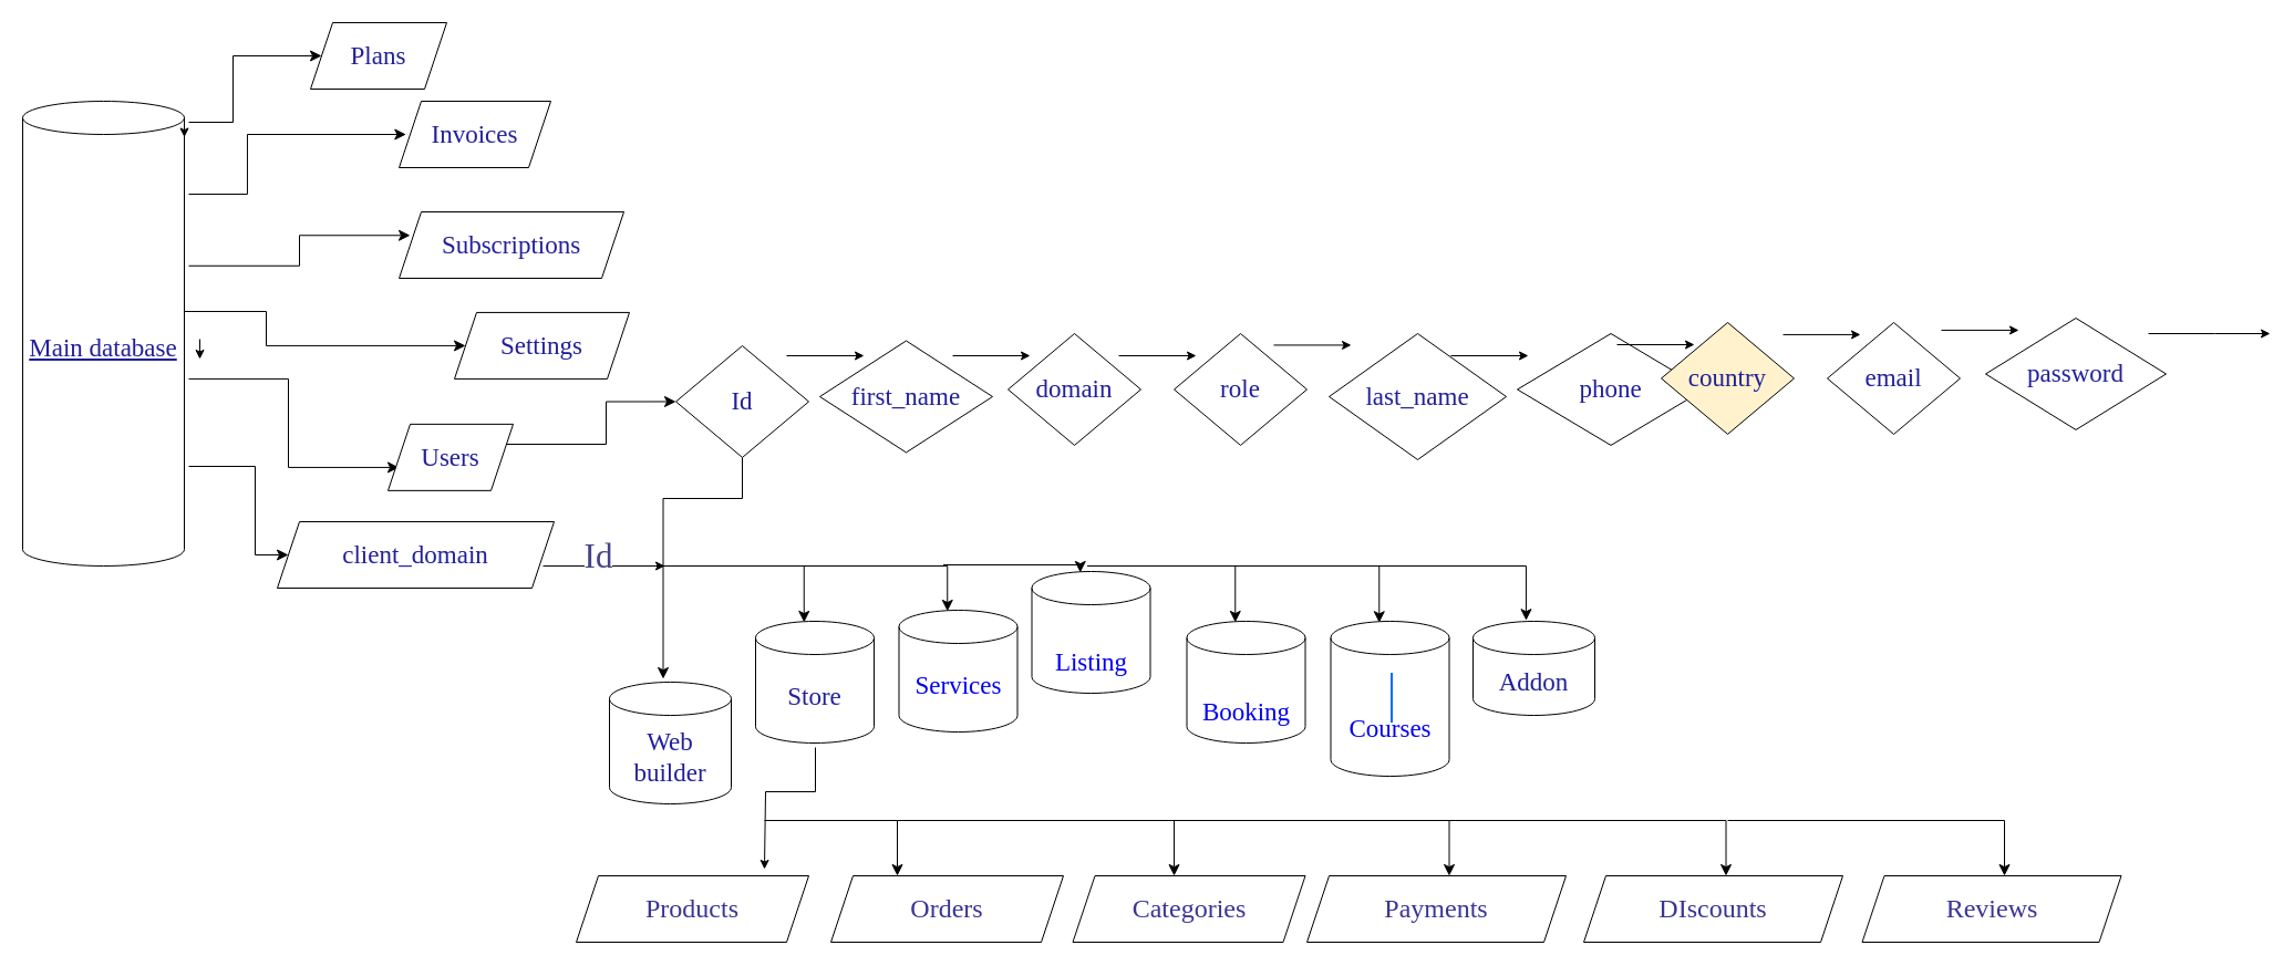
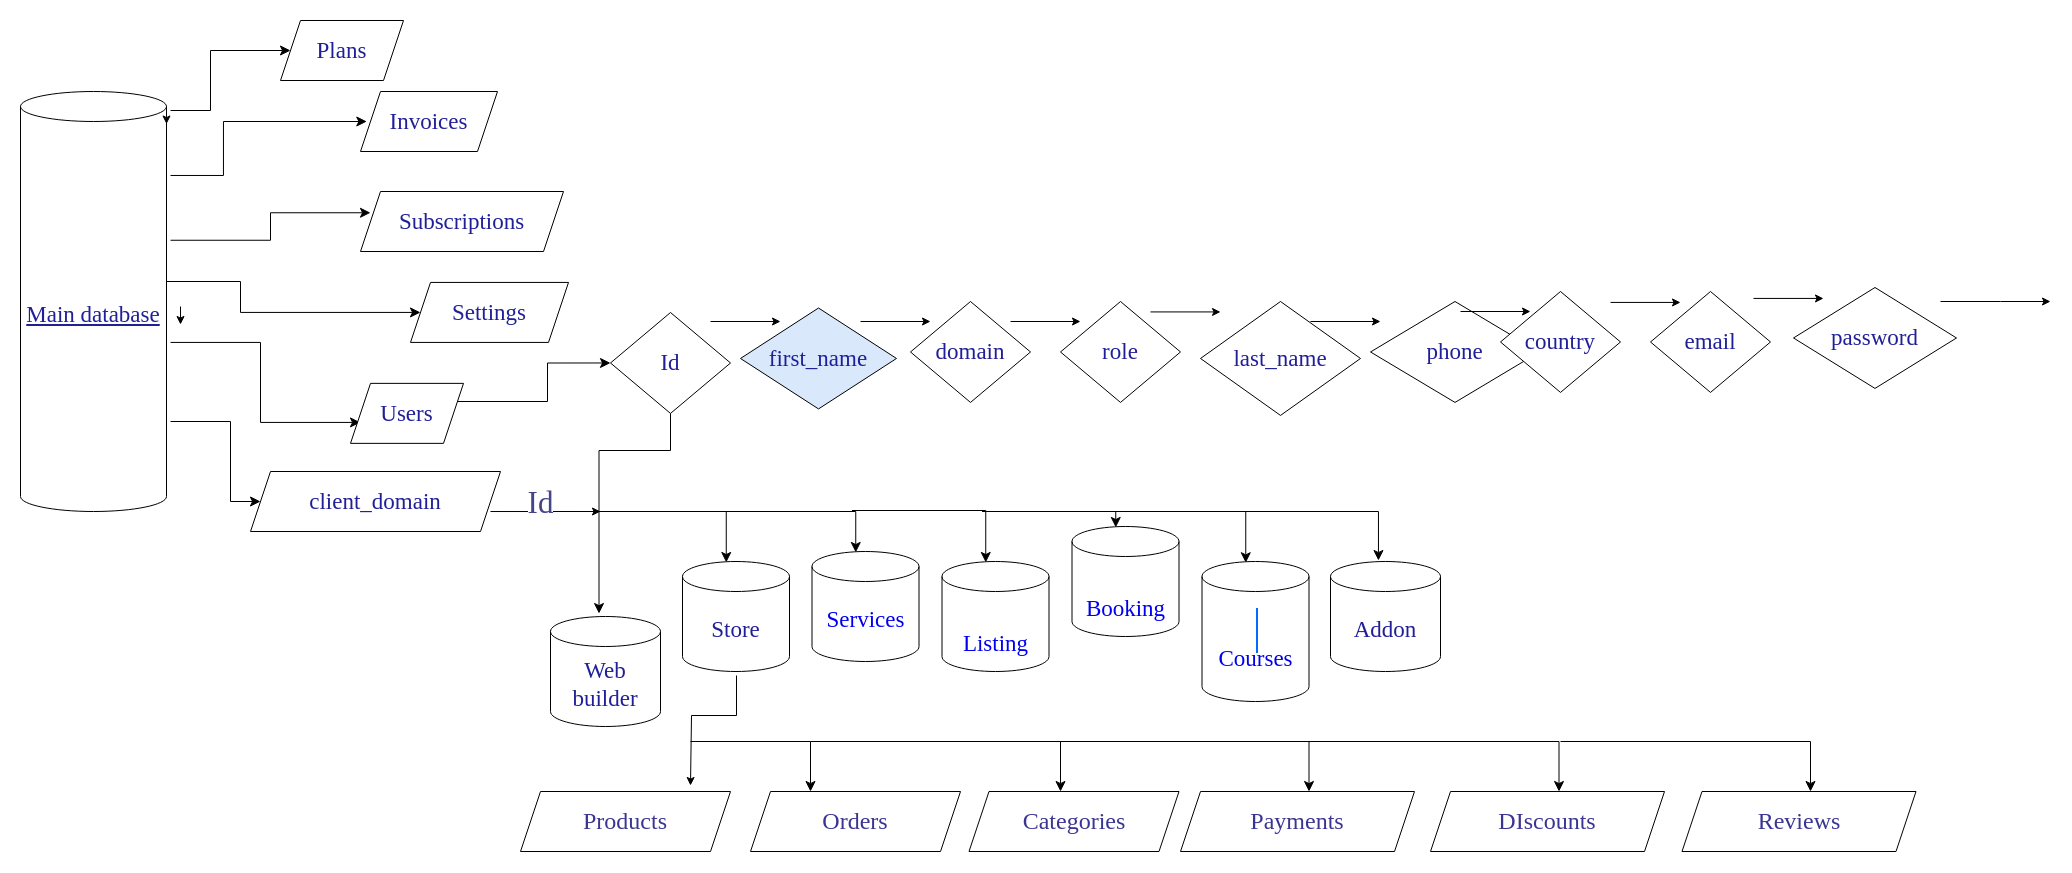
- <mxCell id="29" value="&lt;div style=&quot;font-size: 23px; line-height: 19px;&quot;&gt;country&lt;/div&gt;" style="rhombus;whiteSpace=wrap;html=1;fontFamily=Verdana;labelBackgroundColor=none;fontColor=#211f98;fontSize=23;fillColor=#fff2cc;" vertex="1" parent="1"><mxGeometry x="1500" y="291" width="120" height="100.93" as="geometry" /></mxCell>
+ <mxCell id="29" value="&lt;div style=&quot;font-size: 23px; line-height: 19px;&quot;&gt;country&lt;/div&gt;" style="rhombus;whiteSpace=wrap;html=1;fontFamily=Verdana;labelBackgroundColor=none;fontColor=#211f98;fontSize=23;" vertex="1" parent="1"><mxGeometry x="1500" y="291" width="120" height="100.93" as="geometry" /></mxCell>
- <mxCell id="18" value="&lt;div style=&quot;font-size: 23px; line-height: 19px;&quot;&gt;first_name&lt;/div&gt;" style="rhombus;whiteSpace=wrap;html=1;fontFamily=Verdana;labelBackgroundColor=none;fontColor=#211f98;fontSize=23;" vertex="1" parent="1"><mxGeometry x="740" y="307.5" width="156" height="100.93" as="geometry" /></mxCell>
+ <mxCell id="18" value="&lt;div style=&quot;font-size: 23px; line-height: 19px;&quot;&gt;first_name&lt;/div&gt;" style="rhombus;whiteSpace=wrap;html=1;fontFamily=Verdana;labelBackgroundColor=none;fontColor=#211f98;fontSize=23;fillColor=#dae8fc;" vertex="1" parent="1"><mxGeometry x="740" y="307.5" width="156" height="100.93" as="geometry" /></mxCell>
- <mxCell id="42" value="&lt;a href=&quot;http://localhost:5174/#/listing&quot; class=&quot;ml-[0.2rem] py-[0.6rem] w-full hover:bg-[#f9f9fa] hover:text-black text-md font-montserrat&quot; style=&quot;box-sizing: border-box; border-width: 0px; border-style: solid; border-color: rgb(229, 231, 235); --tw-border-spacing-x: 0; --tw-border-spacing-y: 0; --tw-translate-x: 0; --tw-translate-y: 0; --tw-rotate: 0; --tw-skew-x: 0; --tw-skew-y: 0; --tw-scale-x: 1; --tw-scale-y: 1; --tw-pan-x: ; --tw-pan-y: ; --tw-pinch-zoom: ; --tw-scroll-snap-strictness: proximity; --tw-gradient-from-position: ; --tw-gradient-via-position: ; --tw-gradient-to-position: ; --tw-ordinal: ; --tw-slashed-zero: ; --tw-numeric-figure: ; --tw-numeric-spacing: ; --tw-numeric-fraction: ; --tw-ring-inset: ; --tw-ring-offset-width: 0px; --tw-ring-offset-color: #fff; --tw-ring-color: rgb(59 130 246 / 0.5); --tw-ring-offset-shadow: 0 0 #0000; --tw-ring-shadow: 0 0 #0000; --tw-shadow: 0 0 #0000; --tw-shadow-colored: 0 0 #0000; --tw-blur: ; --tw-brightness: ; --tw-contrast: ; --tw-grayscale: ; --tw-hue-rotate: ; --tw-invert: ; --tw-saturate: ; --tw-sepia: ; --tw-drop-shadow: ; --tw-backdrop-blur: ; --tw-backdrop-brightness: ; --tw-backdrop-contrast: ; --tw-backdrop-grayscale: ; --tw-backdrop-hue-rotate: ; --tw-backdrop-invert: ; --tw-backdrop-opacity: ; --tw-backdrop-saturate: ; --tw-backdrop-sepia: ; text-decoration: inherit; margin-left: 0.2rem; width: 270.406px; padding-top: 0.6rem; padding-bottom: 0.6rem; font-size: 23px; text-align: left;&quot;&gt;&lt;div class=&quot;px-[3rem] flex gap-2&quot; style=&quot;box-sizing: border-box; border-width: 0px; border-style: solid; border-color: rgb(229, 231, 235); --tw-border-spacing-x: 0; --tw-border-spacing-y: 0; --tw-translate-x: 0; --tw-translate-y: 0; --tw-rotate: 0; --tw-skew-x: 0; --tw-skew-y: 0; --tw-scale-x: 1; --tw-scale-y: 1; --tw-pan-x: ; --tw-pan-y: ; --tw-pinch-zoom: ; --tw-scroll-snap-strictness: proximity; --tw-gradient-from-position: ; --tw-gradient-via-position: ; --tw-gradient-to-position: ; --tw-ordinal: ; --tw-slashed-zero: ; --tw-numeric-figure: ; --tw-numeric-spacing: ; --tw-numeric-fraction: ; --tw-ring-inset: ; --tw-ring-offset-width: 0px; --tw-ring-offset-color: #fff; --tw-ring-color: rgb(59 130 246 / 0.5); --tw-ring-offset-shadow: 0 0 #0000; --tw-ring-shadow: 0 0 #0000; --tw-shadow: 0 0 #0000; --tw-shadow-colored: 0 0 #0000; --tw-blur: ; --tw-brightness: ; --tw-contrast: ; --tw-grayscale: ; --tw-hue-rotate: ; --tw-invert: ; --tw-saturate: ; --tw-sepia: ; --tw-drop-shadow: ; --tw-backdrop-blur: ; --tw-backdrop-brightness: ; --tw-backdrop-contrast: ; --tw-backdrop-grayscale: ; --tw-backdrop-hue-rotate: ; --tw-backdrop-invert: ; --tw-backdrop-opacity: ; --tw-backdrop-saturate: ; --tw-backdrop-sepia: ; display: flex; gap: 0.5rem; padding-left: 3rem; padding-right: 3rem; font-size: 23px;&quot;&gt;Listing&lt;/div&gt;&lt;/a&gt;" style="shape=cylinder3;whiteSpace=wrap;html=1;boundedLbl=1;backgroundOutline=1;size=15;fontFamily=Verdana;labelBackgroundColor=none;fontColor=#211f98;fontSize=23;" vertex="1" parent="1"><mxGeometry x="931.5" y="516" width="107" height="110" as="geometry" /></mxCell>
+ <mxCell id="42" value="&lt;a href=&quot;http://localhost:5174/#/listing&quot; class=&quot;ml-[0.2rem] py-[0.6rem] w-full hover:bg-[#f9f9fa] hover:text-black text-md font-montserrat&quot; style=&quot;box-sizing: border-box; border-width: 0px; border-style: solid; border-color: rgb(229, 231, 235); --tw-border-spacing-x: 0; --tw-border-spacing-y: 0; --tw-translate-x: 0; --tw-translate-y: 0; --tw-rotate: 0; --tw-skew-x: 0; --tw-skew-y: 0; --tw-scale-x: 1; --tw-scale-y: 1; --tw-pan-x: ; --tw-pan-y: ; --tw-pinch-zoom: ; --tw-scroll-snap-strictness: proximity; --tw-gradient-from-position: ; --tw-gradient-via-position: ; --tw-gradient-to-position: ; --tw-ordinal: ; --tw-slashed-zero: ; --tw-numeric-figure: ; --tw-numeric-spacing: ; --tw-numeric-fraction: ; --tw-ring-inset: ; --tw-ring-offset-width: 0px; --tw-ring-offset-color: #fff; --tw-ring-color: rgb(59 130 246 / 0.5); --tw-ring-offset-shadow: 0 0 #0000; --tw-ring-shadow: 0 0 #0000; --tw-shadow: 0 0 #0000; --tw-shadow-colored: 0 0 #0000; --tw-blur: ; --tw-brightness: ; --tw-contrast: ; --tw-grayscale: ; --tw-hue-rotate: ; --tw-invert: ; --tw-saturate: ; --tw-sepia: ; --tw-drop-shadow: ; --tw-backdrop-blur: ; --tw-backdrop-brightness: ; --tw-backdrop-contrast: ; --tw-backdrop-grayscale: ; --tw-backdrop-hue-rotate: ; --tw-backdrop-invert: ; --tw-backdrop-opacity: ; --tw-backdrop-saturate: ; --tw-backdrop-sepia: ; text-decoration: inherit; margin-left: 0.2rem; width: 270.406px; padding-top: 0.6rem; padding-bottom: 0.6rem; font-size: 23px; text-align: left;&quot;&gt;&lt;div class=&quot;px-[3rem] flex gap-2&quot; style=&quot;box-sizing: border-box; border-width: 0px; border-style: solid; border-color: rgb(229, 231, 235); --tw-border-spacing-x: 0; --tw-border-spacing-y: 0; --tw-translate-x: 0; --tw-translate-y: 0; --tw-rotate: 0; --tw-skew-x: 0; --tw-skew-y: 0; --tw-scale-x: 1; --tw-scale-y: 1; --tw-pan-x: ; --tw-pan-y: ; --tw-pinch-zoom: ; --tw-scroll-snap-strictness: proximity; --tw-gradient-from-position: ; --tw-gradient-via-position: ; --tw-gradient-to-position: ; --tw-ordinal: ; --tw-slashed-zero: ; --tw-numeric-figure: ; --tw-numeric-spacing: ; --tw-numeric-fraction: ; --tw-ring-inset: ; --tw-ring-offset-width: 0px; --tw-ring-offset-color: #fff; --tw-ring-color: rgb(59 130 246 / 0.5); --tw-ring-offset-shadow: 0 0 #0000; --tw-ring-shadow: 0 0 #0000; --tw-shadow: 0 0 #0000; --tw-shadow-colored: 0 0 #0000; --tw-blur: ; --tw-brightness: ; --tw-contrast: ; --tw-grayscale: ; --tw-hue-rotate: ; --tw-invert: ; --tw-saturate: ; --tw-sepia: ; --tw-drop-shadow: ; --tw-backdrop-blur: ; --tw-backdrop-brightness: ; --tw-backdrop-contrast: ; --tw-backdrop-grayscale: ; --tw-backdrop-hue-rotate: ; --tw-backdrop-invert: ; --tw-backdrop-opacity: ; --tw-backdrop-saturate: ; --tw-backdrop-sepia: ; display: flex; gap: 0.5rem; padding-left: 3rem; padding-right: 3rem; font-size: 23px;&quot;&gt;Listing&lt;/div&gt;&lt;/a&gt;" style="shape=cylinder3;whiteSpace=wrap;html=1;boundedLbl=1;backgroundOutline=1;size=15;fontFamily=Verdana;labelBackgroundColor=none;fontColor=#211f98;fontSize=23;" vertex="1" parent="1"><mxGeometry x="941.5" y="561" width="107" height="110" as="geometry" /></mxCell>
- <mxCell id="48" value="Addon" style="shape=cylinder3;whiteSpace=wrap;html=1;boundedLbl=1;backgroundOutline=1;size=15;fontFamily=Verdana;labelBackgroundColor=none;fontColor=#211f98;fontSize=23;" vertex="1" parent="1"><mxGeometry x="1330" y="561" width="110" height="85" as="geometry" /></mxCell>
+ <mxCell id="48" value="Addon" style="shape=cylinder3;whiteSpace=wrap;html=1;boundedLbl=1;backgroundOutline=1;size=15;fontFamily=Verdana;labelBackgroundColor=none;fontColor=#211f98;fontSize=23;" vertex="1" parent="1"><mxGeometry x="1330" y="561" width="110" height="110" as="geometry" /></mxCell>
- <mxCell id="44" value="&lt;a href=&quot;http://localhost:5174/#/booking&quot; class=&quot;ml-[0.2rem] py-[0.6rem] w-full hover:bg-[#f9f9fa] hover:text-black text-md font-montserrat&quot; style=&quot;box-sizing: border-box; border-width: 0px; border-style: solid; border-color: rgb(229, 231, 235); --tw-border-spacing-x: 0; --tw-border-spacing-y: 0; --tw-translate-x: 0; --tw-translate-y: 0; --tw-rotate: 0; --tw-skew-x: 0; --tw-skew-y: 0; --tw-scale-x: 1; --tw-scale-y: 1; --tw-pan-x: ; --tw-pan-y: ; --tw-pinch-zoom: ; --tw-scroll-snap-strictness: proximity; --tw-gradient-from-position: ; --tw-gradient-via-position: ; --tw-gradient-to-position: ; --tw-ordinal: ; --tw-slashed-zero: ; --tw-numeric-figure: ; --tw-numeric-spacing: ; --tw-numeric-fraction: ; --tw-ring-inset: ; --tw-ring-offset-width: 0px; --tw-ring-offset-color: #fff; --tw-ring-color: rgb(59 130 246 / 0.5); --tw-ring-offset-shadow: 0 0 #0000; --tw-ring-shadow: 0 0 #0000; --tw-shadow: 0 0 #0000; --tw-shadow-colored: 0 0 #0000; --tw-blur: ; --tw-brightness: ; --tw-contrast: ; --tw-grayscale: ; --tw-hue-rotate: ; --tw-invert: ; --tw-saturate: ; --tw-sepia: ; --tw-drop-shadow: ; --tw-backdrop-blur: ; --tw-backdrop-brightness: ; --tw-backdrop-contrast: ; --tw-backdrop-grayscale: ; --tw-backdrop-hue-rotate: ; --tw-backdrop-invert: ; --tw-backdrop-opacity: ; --tw-backdrop-saturate: ; --tw-backdrop-sepia: ; text-decoration: inherit; margin-left: 0.2rem; width: 270.406px; padding-top: 0.6rem; padding-bottom: 0.6rem; font-size: 23px; text-align: left;&quot;&gt;&lt;div class=&quot;px-[3rem] flex gap-2&quot; style=&quot;box-sizing: border-box; border-width: 0px; border-style: solid; border-color: rgb(229, 231, 235); --tw-border-spacing-x: 0; --tw-border-spacing-y: 0; --tw-translate-x: 0; --tw-translate-y: 0; --tw-rotate: 0; --tw-skew-x: 0; --tw-skew-y: 0; --tw-scale-x: 1; --tw-scale-y: 1; --tw-pan-x: ; --tw-pan-y: ; --tw-pinch-zoom: ; --tw-scroll-snap-strictness: proximity; --tw-gradient-from-position: ; --tw-gradient-via-position: ; --tw-gradient-to-position: ; --tw-ordinal: ; --tw-slashed-zero: ; --tw-numeric-figure: ; --tw-numeric-spacing: ; --tw-numeric-fraction: ; --tw-ring-inset: ; --tw-ring-offset-width: 0px; --tw-ring-offset-color: #fff; --tw-ring-color: rgb(59 130 246 / 0.5); --tw-ring-offset-shadow: 0 0 #0000; --tw-ring-shadow: 0 0 #0000; --tw-shadow: 0 0 #0000; --tw-shadow-colored: 0 0 #0000; --tw-blur: ; --tw-brightness: ; --tw-contrast: ; --tw-grayscale: ; --tw-hue-rotate: ; --tw-invert: ; --tw-saturate: ; --tw-sepia: ; --tw-drop-shadow: ; --tw-backdrop-blur: ; --tw-backdrop-brightness: ; --tw-backdrop-contrast: ; --tw-backdrop-grayscale: ; --tw-backdrop-hue-rotate: ; --tw-backdrop-invert: ; --tw-backdrop-opacity: ; --tw-backdrop-saturate: ; --tw-backdrop-sepia: ; display: flex; gap: 0.5rem; padding-left: 3rem; padding-right: 3rem; font-size: 23px;&quot;&gt;Booking&lt;/div&gt;&lt;/a&gt;" style="shape=cylinder3;whiteSpace=wrap;html=1;boundedLbl=1;backgroundOutline=1;size=15;fontFamily=Verdana;labelBackgroundColor=none;fontColor=#211f98;fontSize=23;" vertex="1" parent="1"><mxGeometry x="1071.5" y="561" width="107" height="110" as="geometry" /></mxCell>
+ <mxCell id="44" value="&lt;a href=&quot;http://localhost:5174/#/booking&quot; class=&quot;ml-[0.2rem] py-[0.6rem] w-full hover:bg-[#f9f9fa] hover:text-black text-md font-montserrat&quot; style=&quot;box-sizing: border-box; border-width: 0px; border-style: solid; border-color: rgb(229, 231, 235); --tw-border-spacing-x: 0; --tw-border-spacing-y: 0; --tw-translate-x: 0; --tw-translate-y: 0; --tw-rotate: 0; --tw-skew-x: 0; --tw-skew-y: 0; --tw-scale-x: 1; --tw-scale-y: 1; --tw-pan-x: ; --tw-pan-y: ; --tw-pinch-zoom: ; --tw-scroll-snap-strictness: proximity; --tw-gradient-from-position: ; --tw-gradient-via-position: ; --tw-gradient-to-position: ; --tw-ordinal: ; --tw-slashed-zero: ; --tw-numeric-figure: ; --tw-numeric-spacing: ; --tw-numeric-fraction: ; --tw-ring-inset: ; --tw-ring-offset-width: 0px; --tw-ring-offset-color: #fff; --tw-ring-color: rgb(59 130 246 / 0.5); --tw-ring-offset-shadow: 0 0 #0000; --tw-ring-shadow: 0 0 #0000; --tw-shadow: 0 0 #0000; --tw-shadow-colored: 0 0 #0000; --tw-blur: ; --tw-brightness: ; --tw-contrast: ; --tw-grayscale: ; --tw-hue-rotate: ; --tw-invert: ; --tw-saturate: ; --tw-sepia: ; --tw-drop-shadow: ; --tw-backdrop-blur: ; --tw-backdrop-brightness: ; --tw-backdrop-contrast: ; --tw-backdrop-grayscale: ; --tw-backdrop-hue-rotate: ; --tw-backdrop-invert: ; --tw-backdrop-opacity: ; --tw-backdrop-saturate: ; --tw-backdrop-sepia: ; text-decoration: inherit; margin-left: 0.2rem; width: 270.406px; padding-top: 0.6rem; padding-bottom: 0.6rem; font-size: 23px; text-align: left;&quot;&gt;&lt;div class=&quot;px-[3rem] flex gap-2&quot; style=&quot;box-sizing: border-box; border-width: 0px; border-style: solid; border-color: rgb(229, 231, 235); --tw-border-spacing-x: 0; --tw-border-spacing-y: 0; --tw-translate-x: 0; --tw-translate-y: 0; --tw-rotate: 0; --tw-skew-x: 0; --tw-skew-y: 0; --tw-scale-x: 1; --tw-scale-y: 1; --tw-pan-x: ; --tw-pan-y: ; --tw-pinch-zoom: ; --tw-scroll-snap-strictness: proximity; --tw-gradient-from-position: ; --tw-gradient-via-position: ; --tw-gradient-to-position: ; --tw-ordinal: ; --tw-slashed-zero: ; --tw-numeric-figure: ; --tw-numeric-spacing: ; --tw-numeric-fraction: ; --tw-ring-inset: ; --tw-ring-offset-width: 0px; --tw-ring-offset-color: #fff; --tw-ring-color: rgb(59 130 246 / 0.5); --tw-ring-offset-shadow: 0 0 #0000; --tw-ring-shadow: 0 0 #0000; --tw-shadow: 0 0 #0000; --tw-shadow-colored: 0 0 #0000; --tw-blur: ; --tw-brightness: ; --tw-contrast: ; --tw-grayscale: ; --tw-hue-rotate: ; --tw-invert: ; --tw-saturate: ; --tw-sepia: ; --tw-drop-shadow: ; --tw-backdrop-blur: ; --tw-backdrop-brightness: ; --tw-backdrop-contrast: ; --tw-backdrop-grayscale: ; --tw-backdrop-hue-rotate: ; --tw-backdrop-invert: ; --tw-backdrop-opacity: ; --tw-backdrop-saturate: ; --tw-backdrop-sepia: ; display: flex; gap: 0.5rem; padding-left: 3rem; padding-right: 3rem; font-size: 23px;&quot;&gt;Booking&lt;/div&gt;&lt;/a&gt;" style="shape=cylinder3;whiteSpace=wrap;html=1;boundedLbl=1;backgroundOutline=1;size=15;fontFamily=Verdana;labelBackgroundColor=none;fontColor=#211f98;fontSize=23;" vertex="1" parent="1"><mxGeometry x="1071.5" y="526" width="107" height="110" as="geometry" /></mxCell>
